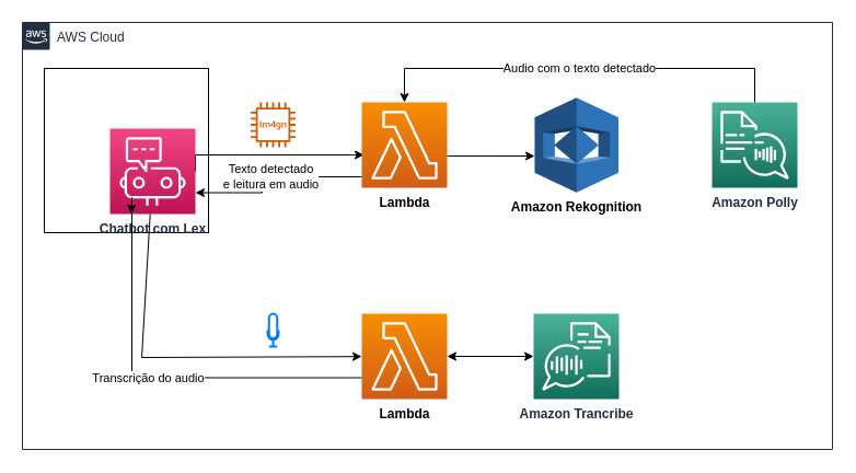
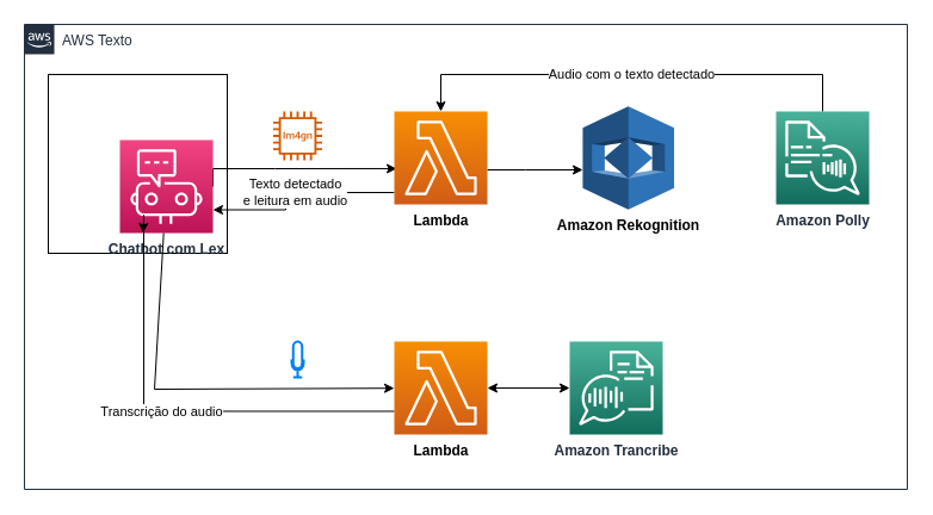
- <mxCell id="2" value="AWS Cloud" style="points=[[0,0],[0.25,0],[0.5,0],[0.75,0],[1,0],[1,0.25],[1,0.5],[1,0.75],[1,1],[0.75,1],[0.5,1],[0.25,1],[0,1],[0,0.75],[0,0.5],[0,0.25]];outlineConnect=0;gradientColor=none;html=1;whiteSpace=wrap;fontSize=12;fontStyle=0;shape=mxgraph.aws4.group;grIcon=mxgraph.aws4.group_aws_cloud_alt;strokeColor=#232F3E;fillColor=none;verticalAlign=top;align=left;spacingLeft=30;fontColor=#232F3E;dashed=0;labelBackgroundColor=#ffffff;container=1;pointerEvents=0;collapsible=0;recursiveResize=0;" parent="1" vertex="1"><mxGeometry x="20" y="20" width="740" height="390" as="geometry" /></mxCell>
+ <mxCell id="2" value="AWS Texto" style="points=[[0,0],[0.25,0],[0.5,0],[0.75,0],[1,0],[1,0.25],[1,0.5],[1,0.75],[1,1],[0.75,1],[0.5,1],[0.25,1],[0,1],[0,0.75],[0,0.5],[0,0.25]];outlineConnect=0;gradientColor=none;html=1;whiteSpace=wrap;fontSize=12;fontStyle=0;shape=mxgraph.aws4.group;grIcon=mxgraph.aws4.group_aws_cloud_alt;strokeColor=#232F3E;fillColor=none;verticalAlign=top;align=left;spacingLeft=30;fontColor=#232F3E;dashed=0;labelBackgroundColor=#ffffff;container=1;pointerEvents=0;collapsible=0;recursiveResize=0;" parent="1" vertex="1"><mxGeometry x="20" y="20" width="740" height="390" as="geometry" /></mxCell>
- <mxCell id="17" value="Amazon Trancribe" style="sketch=0;points=[[0,0,0],[0.25,0,0],[0.5,0,0],[0.75,0,0],[1,0,0],[0,1,0],[0.25,1,0],[0.5,1,0],[0.75,1,0],[1,1,0],[0,0.25,0],[0,0.5,0],[0,0.75,0],[1,0.25,0],[1,0.5,0],[1,0.75,0]];outlineConnect=0;fontColor=#232F3E;gradientColor=#4AB29A;gradientDirection=north;fillColor=#116D5B;strokeColor=#ffffff;dashed=0;verticalLabelPosition=bottom;verticalAlign=top;align=center;html=1;fontSize=12;fontStyle=1;aspect=fixed;shape=mxgraph.aws4.resourceIcon;resIcon=mxgraph.aws4.transcribe;" vertex="1" parent="2"><mxGeometry x="467" y="266" width="78" height="78" as="geometry" /></mxCell>
+ <mxCell id="17" value="Amazon Trancribe" style="sketch=0;points=[[0,0,0],[0.25,0,0],[0.5,0,0],[0.75,0,0],[1,0,0],[0,1,0],[0.25,1,0],[0.5,1,0],[0.75,1,0],[1,1,0],[0,0.25,0],[0,0.5,0],[0,0.75,0],[1,0.25,0],[1,0.5,0],[1,0.75,0]];outlineConnect=0;fontColor=#232F3E;gradientColor=#4AB29A;gradientDirection=north;fillColor=#116D5B;strokeColor=#ffffff;dashed=0;verticalLabelPosition=bottom;verticalAlign=top;align=center;html=1;fontSize=12;fontStyle=1;aspect=fixed;shape=mxgraph.aws4.resourceIcon;resIcon=mxgraph.aws4.transcribe;" vertex="1" parent="2"><mxGeometry x="457" y="266" width="78" height="78" as="geometry" /></mxCell>
